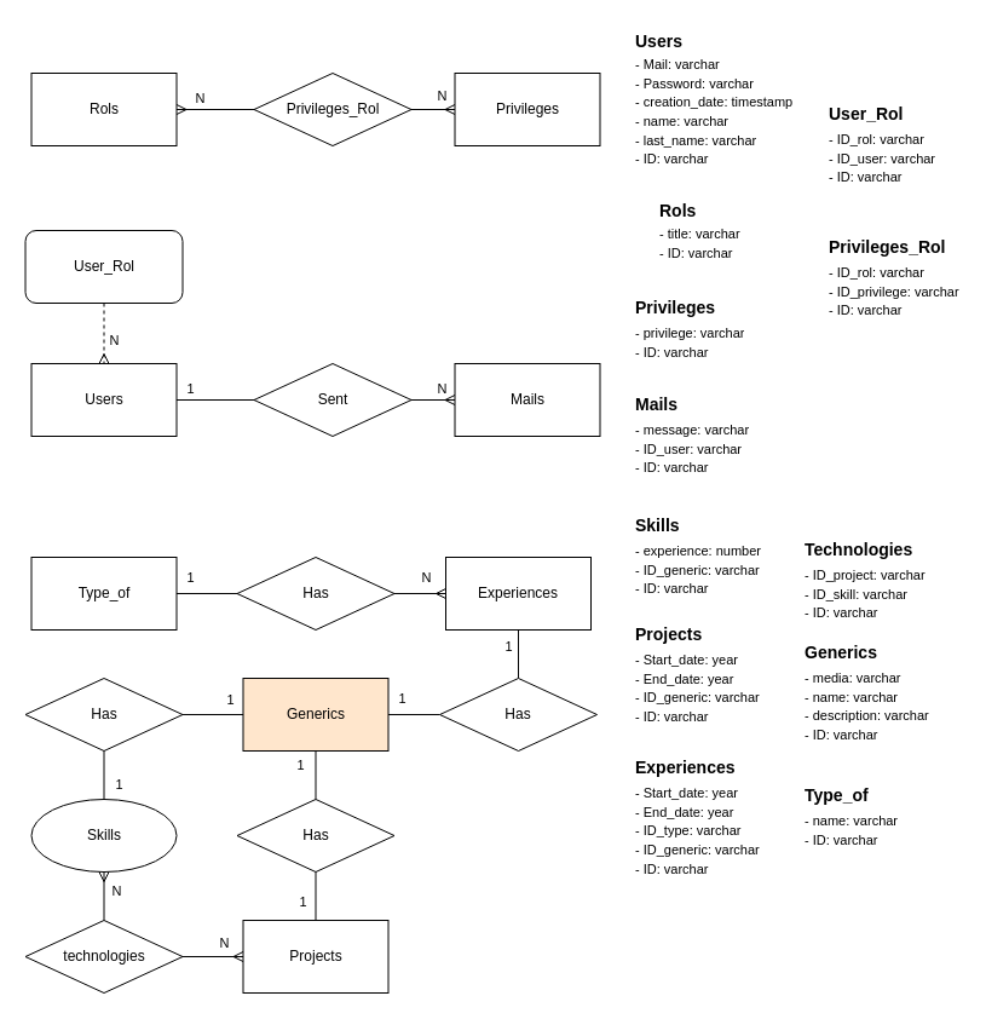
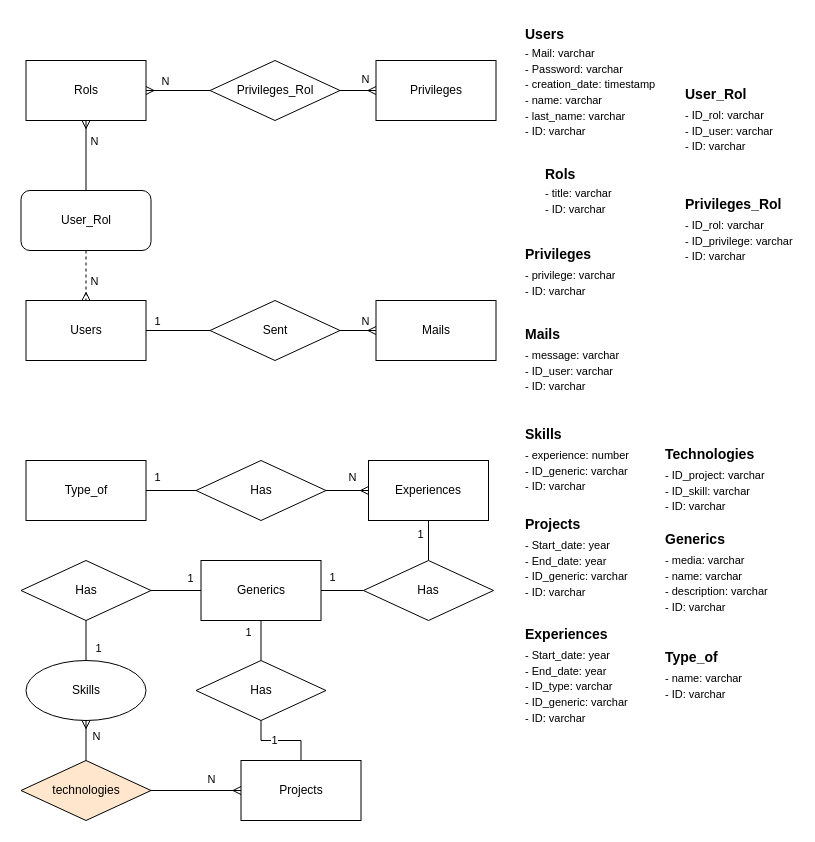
+ <mxCell id="2" style="edgeStyle=orthogonalEdgeStyle;rounded=0;orthogonalLoop=1;jettySize=auto;html=1;endArrow=ERmany;endFill=0;" parent="1" source="6" target="9" edge="1"><mxGeometry relative="1" as="geometry" /></mxCell>
+ <mxCell id="3" value="N" style="edgeLabel;html=1;align=center;verticalAlign=middle;resizable=0;points=[];" vertex="1" connectable="0" parent="2"><mxGeometry x="0.029" y="-1" relative="1" as="geometry"><mxPoint x="7" y="-14" as="offset" /></mxGeometry></mxCell>
- <mxCell id="27" value="Generics" style="rounded=0;whiteSpace=wrap;html=1;fillColor=#ffe6cc;" parent="1" vertex="1"><mxGeometry x="200.5" y="560" width="120" height="60" as="geometry" /></mxCell>
+ <mxCell id="27" value="Generics" style="rounded=0;whiteSpace=wrap;html=1;" parent="1" vertex="1"><mxGeometry x="200.5" y="560" width="120" height="60" as="geometry" /></mxCell>
- <mxCell id="61" value="technologies" style="rhombus;whiteSpace=wrap;html=1;" parent="1" vertex="1"><mxGeometry x="20.5" y="760" width="130" height="60" as="geometry" /></mxCell>
+ <mxCell id="61" value="technologies" style="rhombus;whiteSpace=wrap;html=1;fillColor=#ffe6cc;" parent="1" vertex="1"><mxGeometry x="20.5" y="760" width="130" height="60" as="geometry" /></mxCell>
- <mxCell id="43" value="Projects" style="rounded=0;whiteSpace=wrap;html=1;" parent="1" vertex="1"><mxGeometry x="200.5" y="760" width="120" height="60" as="geometry" /></mxCell>
+ <mxCell id="43" value="Projects" style="rounded=0;whiteSpace=wrap;html=1;" parent="1" vertex="1"><mxGeometry x="240.5" y="760" width="120" height="60" as="geometry" /></mxCell>
